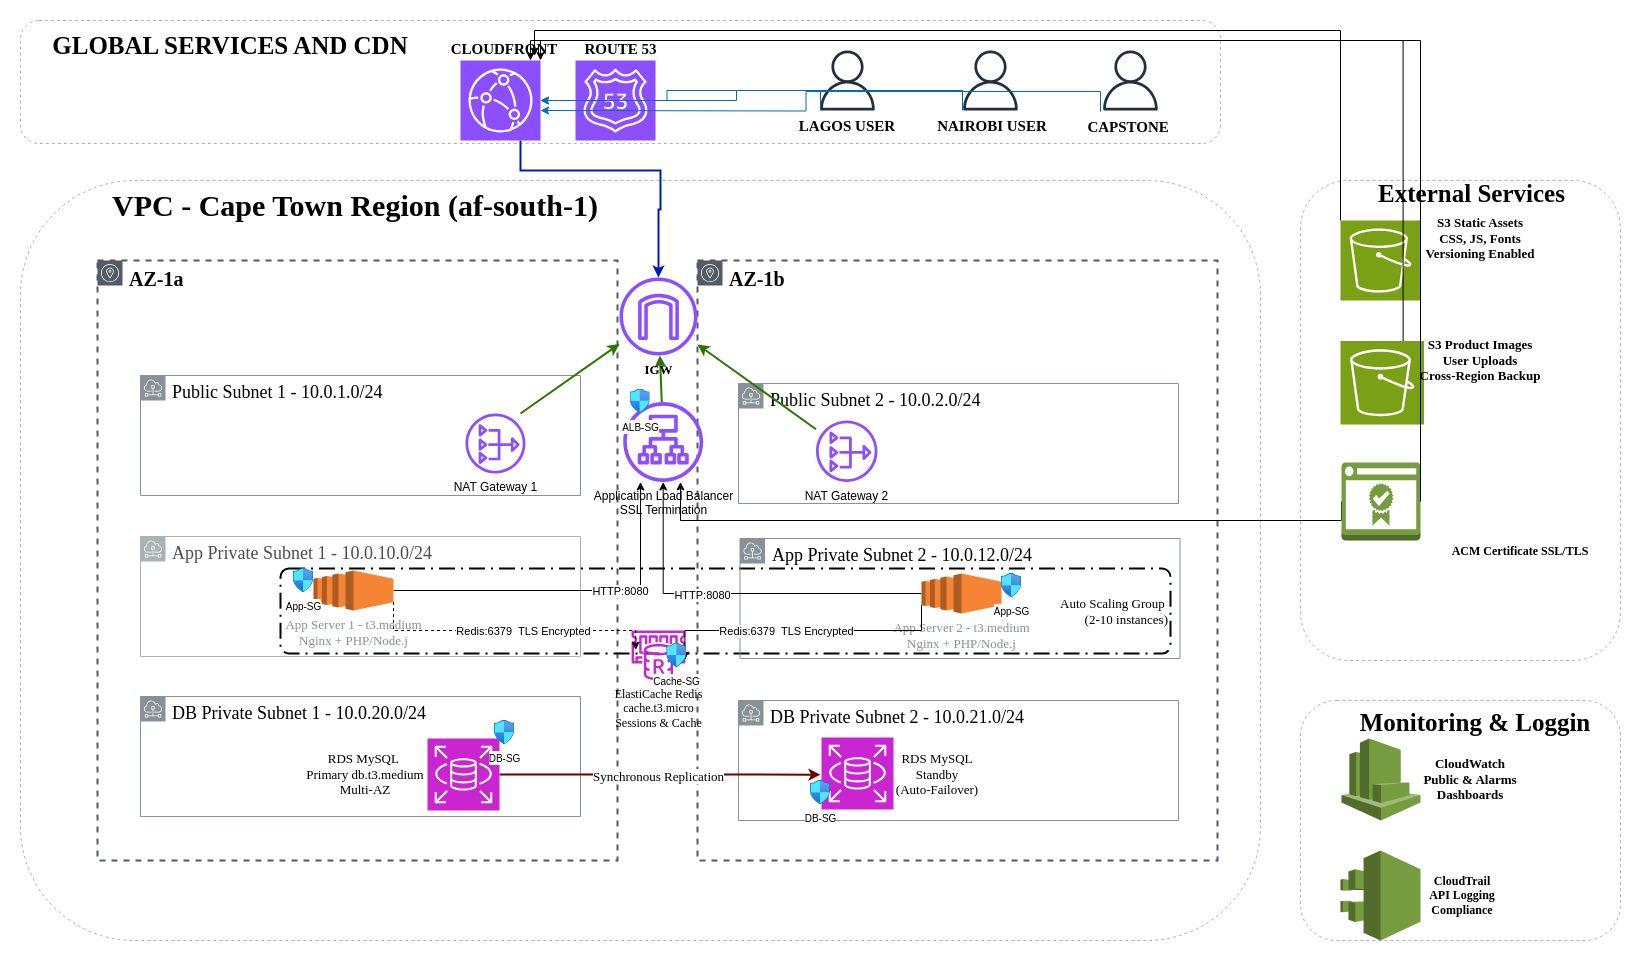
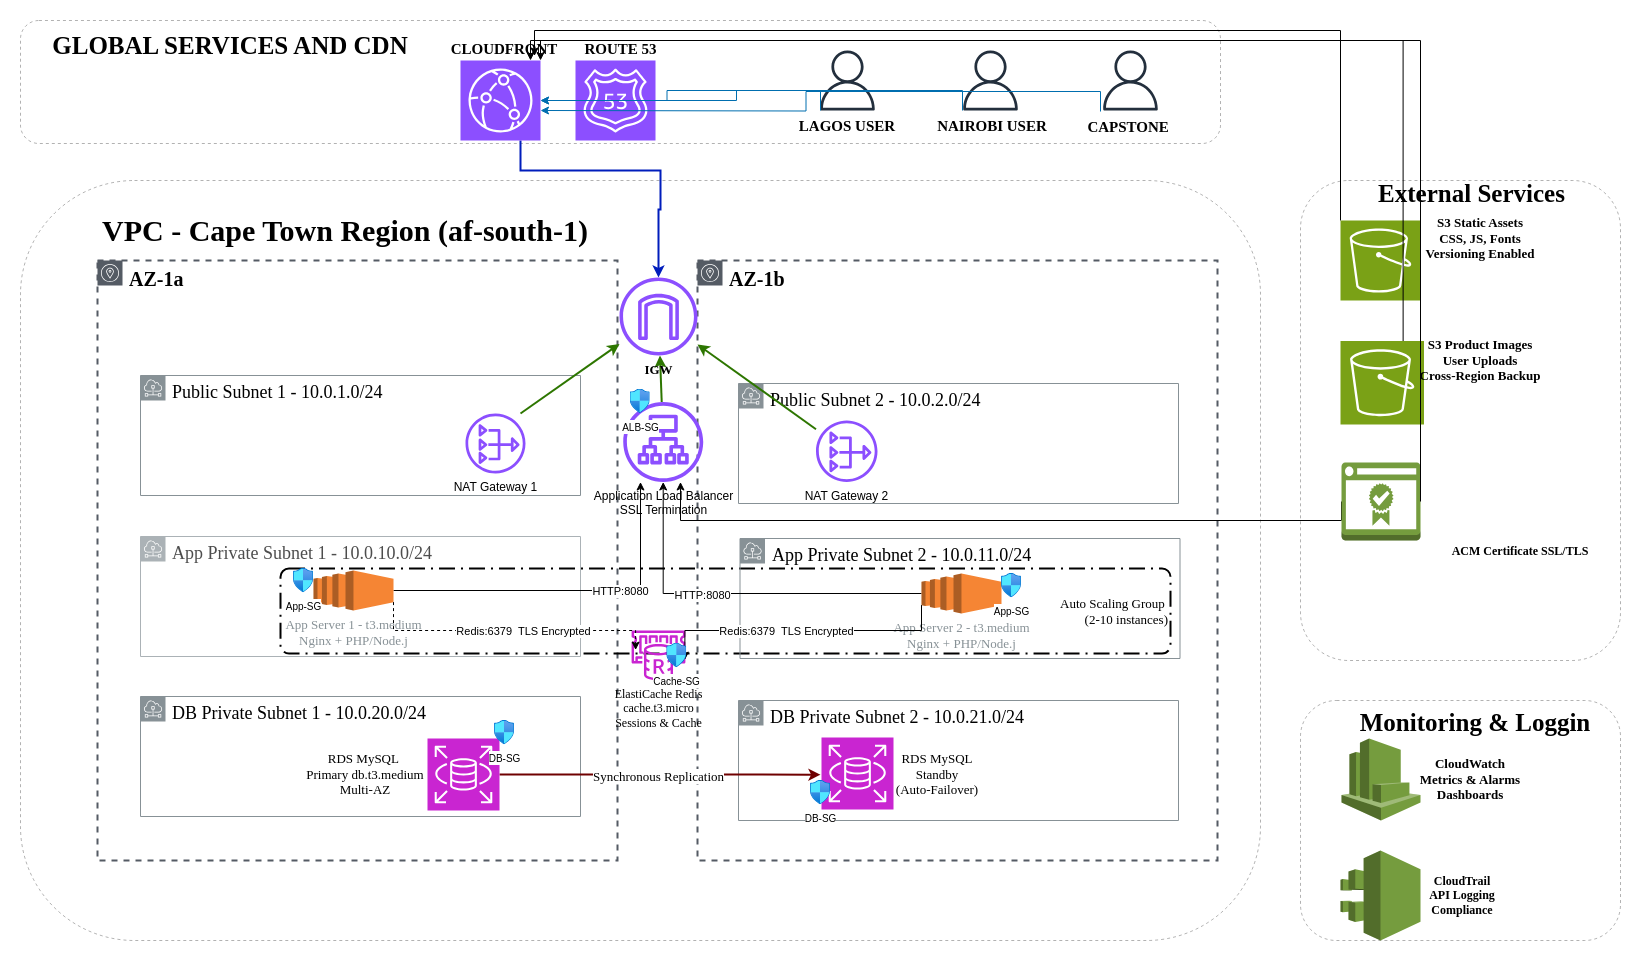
- <mxCell id="10" value="&lt;font face=&quot;Arial Bold&quot; style=&quot;color: light-dark(rgb(0, 0, 0), rgb(0, 0, 0)); font-size: 30px;&quot;&gt;&lt;b style=&quot;&quot;&gt;VPC - Cape Town Region (af-south-1)&lt;/b&gt;&lt;/font&gt;" style="text;html=1;align=center;verticalAlign=middle;whiteSpace=wrap;rounded=0;" vertex="1" parent="1"><mxGeometry x="60" y="190" width="590" height="30" as="geometry" /></mxCell>
+ <mxCell id="10" value="&lt;font face=&quot;Arial Bold&quot; style=&quot;color: light-dark(rgb(0, 0, 0), rgb(0, 0, 0)); font-size: 30px;&quot;&gt;&lt;b style=&quot;&quot;&gt;VPC - Cape Town Region (af-south-1)&lt;/b&gt;&lt;/font&gt;" style="text;html=1;align=center;verticalAlign=middle;whiteSpace=wrap;rounded=0;" vertex="1" parent="1"><mxGeometry x="50" y="215" width="590" height="30" as="geometry" /></mxCell>
- <mxCell id="31" value="&lt;span style=&quot;font-size: 18px;&quot;&gt;&lt;font face=&quot;Arial Bold&quot; style=&quot;color: light-dark(rgb(0, 0, 0), rgb(0, 0, 0));&quot;&gt;App Private Subnet 2 - 10.0.12.0/24&lt;/font&gt;&lt;/span&gt;" style="sketch=0;outlineConnect=0;gradientColor=none;html=1;whiteSpace=wrap;fontSize=12;fontStyle=0;shape=mxgraph.aws4.group;grIcon=mxgraph.aws4.group_subnet;strokeColor=light-dark(#879196,#000000);fillColor=none;verticalAlign=top;align=left;spacingLeft=30;fontColor=#879196;dashed=0;" vertex="1" parent="1"><mxGeometry x="739.5" y="538" width="440" height="120" as="geometry" /></mxCell>
+ <mxCell id="31" value="&lt;span style=&quot;font-size: 18px;&quot;&gt;&lt;font face=&quot;Arial Bold&quot; style=&quot;color: light-dark(rgb(0, 0, 0), rgb(0, 0, 0));&quot;&gt;App Private Subnet 2 - 10.0.11.0/24&lt;/font&gt;&lt;/span&gt;" style="sketch=0;outlineConnect=0;gradientColor=none;html=1;whiteSpace=wrap;fontSize=12;fontStyle=0;shape=mxgraph.aws4.group;grIcon=mxgraph.aws4.group_subnet;strokeColor=light-dark(#879196,#000000);fillColor=none;verticalAlign=top;align=left;spacingLeft=30;fontColor=#879196;dashed=0;" vertex="1" parent="1"><mxGeometry x="739.5" y="538" width="440" height="120" as="geometry" /></mxCell>
- <mxCell id="61" value="&lt;font face=&quot;Arial Bold&quot; style=&quot;color: light-dark(rgb(0, 0, 0), rgb(0, 0, 0)); font-size: 13px;&quot;&gt;&lt;b&gt;CloudWatch&lt;/b&gt;&lt;/font&gt;&lt;div&gt;&lt;font face=&quot;Arial Bold&quot; style=&quot;color: light-dark(rgb(0, 0, 0), rgb(0, 0, 0)); font-size: 13px;&quot;&gt;&lt;b&gt;Public &amp;amp; Alarms&lt;/b&gt;&lt;/font&gt;&lt;/div&gt;&lt;div&gt;&lt;font face=&quot;Arial Bold&quot; style=&quot;color: light-dark(rgb(0, 0, 0), rgb(0, 0, 0)); font-size: 13px;&quot;&gt;&lt;b&gt;Dashboards&lt;/b&gt;&lt;/font&gt;&lt;/div&gt;" style="text;html=1;align=center;verticalAlign=middle;whiteSpace=wrap;rounded=0;" vertex="1" parent="1"><mxGeometry x="1410" y="764" width="120" height="30" as="geometry" /></mxCell>
+ <mxCell id="61" value="&lt;font face=&quot;Arial Bold&quot; style=&quot;color: light-dark(rgb(0, 0, 0), rgb(0, 0, 0)); font-size: 13px;&quot;&gt;&lt;b&gt;CloudWatch&lt;/b&gt;&lt;/font&gt;&lt;div&gt;&lt;font face=&quot;Arial Bold&quot; style=&quot;color: light-dark(rgb(0, 0, 0), rgb(0, 0, 0)); font-size: 13px;&quot;&gt;&lt;b&gt;Metrics &amp;amp; Alarms&lt;/b&gt;&lt;/font&gt;&lt;/div&gt;&lt;div&gt;&lt;font face=&quot;Arial Bold&quot; style=&quot;color: light-dark(rgb(0, 0, 0), rgb(0, 0, 0)); font-size: 13px;&quot;&gt;&lt;b&gt;Dashboards&lt;/b&gt;&lt;/font&gt;&lt;/div&gt;" style="text;html=1;align=center;verticalAlign=middle;whiteSpace=wrap;rounded=0;" vertex="1" parent="1"><mxGeometry x="1410" y="764" width="120" height="30" as="geometry" /></mxCell>
